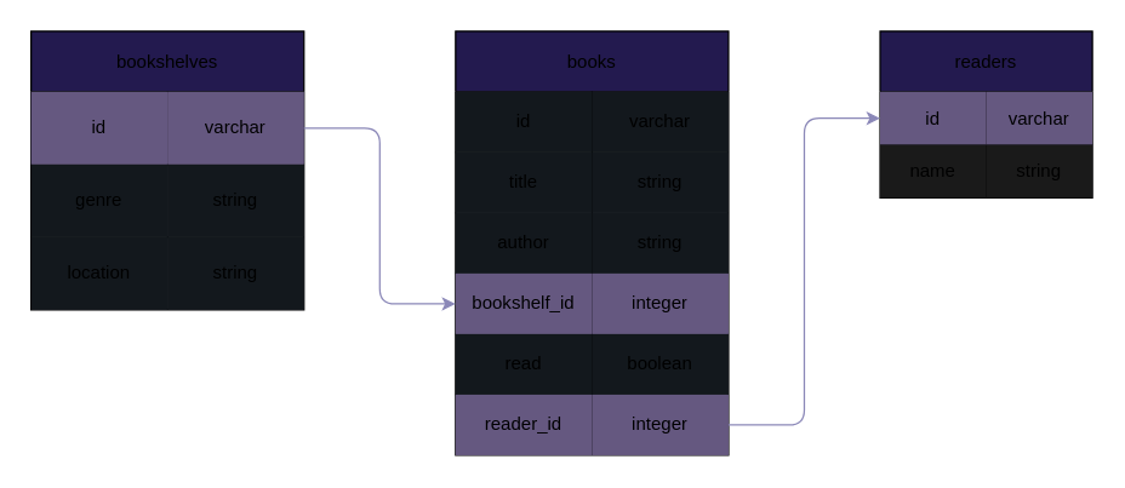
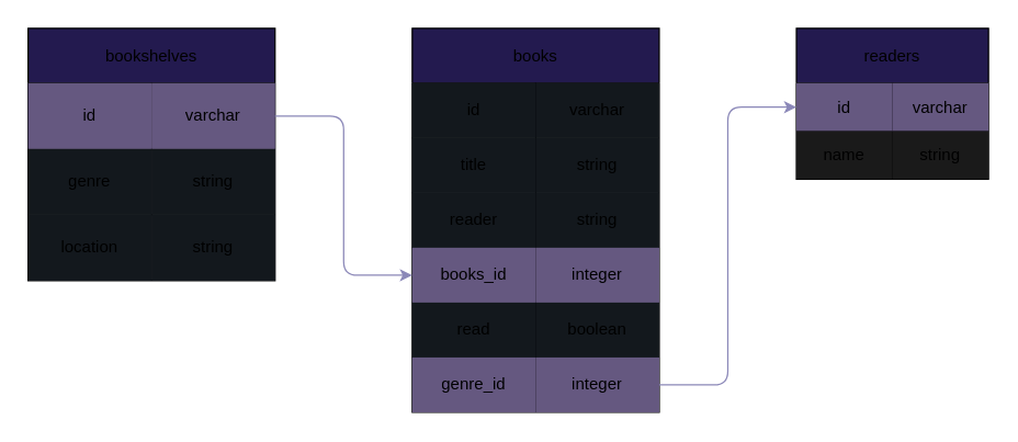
- <mxCell id="10" value="author" style="shape=partialRectangle;html=1;whiteSpace=wrap;connectable=0;overflow=hidden;fillColor=#13181D;top=0;left=0;bottom=0;right=0;pointerEvents=1;" parent="9" vertex="1"><mxGeometry width="90" height="40" as="geometry"><mxRectangle width="90" height="40" as="alternateBounds" /></mxGeometry></mxCell>
+ <mxCell id="10" value="reader" style="shape=partialRectangle;html=1;whiteSpace=wrap;connectable=0;overflow=hidden;fillColor=#13181D;top=0;left=0;bottom=0;right=0;pointerEvents=1;" parent="9" vertex="1"><mxGeometry width="90" height="40" as="geometry"><mxRectangle width="90" height="40" as="alternateBounds" /></mxGeometry></mxCell>
- <mxCell id="13" value="bookshelf_id" style="shape=partialRectangle;html=1;whiteSpace=wrap;connectable=0;overflow=hidden;fillColor=#655880;top=0;left=0;bottom=0;right=0;pointerEvents=1;" parent="12" vertex="1"><mxGeometry width="90" height="40" as="geometry"><mxRectangle width="90" height="40" as="alternateBounds" /></mxGeometry></mxCell>
+ <mxCell id="13" value="books_id" style="shape=partialRectangle;html=1;whiteSpace=wrap;connectable=0;overflow=hidden;fillColor=#655880;top=0;left=0;bottom=0;right=0;pointerEvents=1;" parent="12" vertex="1"><mxGeometry width="90" height="40" as="geometry"><mxRectangle width="90" height="40" as="alternateBounds" /></mxGeometry></mxCell>
- <mxCell id="19" value="reader_id" style="shape=partialRectangle;html=1;whiteSpace=wrap;connectable=0;overflow=hidden;fillColor=#655880;top=0;left=0;bottom=0;right=0;pointerEvents=1;" parent="18" vertex="1"><mxGeometry width="90" height="40" as="geometry"><mxRectangle width="90" height="40" as="alternateBounds" /></mxGeometry></mxCell>
+ <mxCell id="19" value="genre_id" style="shape=partialRectangle;html=1;whiteSpace=wrap;connectable=0;overflow=hidden;fillColor=#655880;top=0;left=0;bottom=0;right=0;pointerEvents=1;" parent="18" vertex="1"><mxGeometry width="90" height="40" as="geometry"><mxRectangle width="90" height="40" as="alternateBounds" /></mxGeometry></mxCell>
